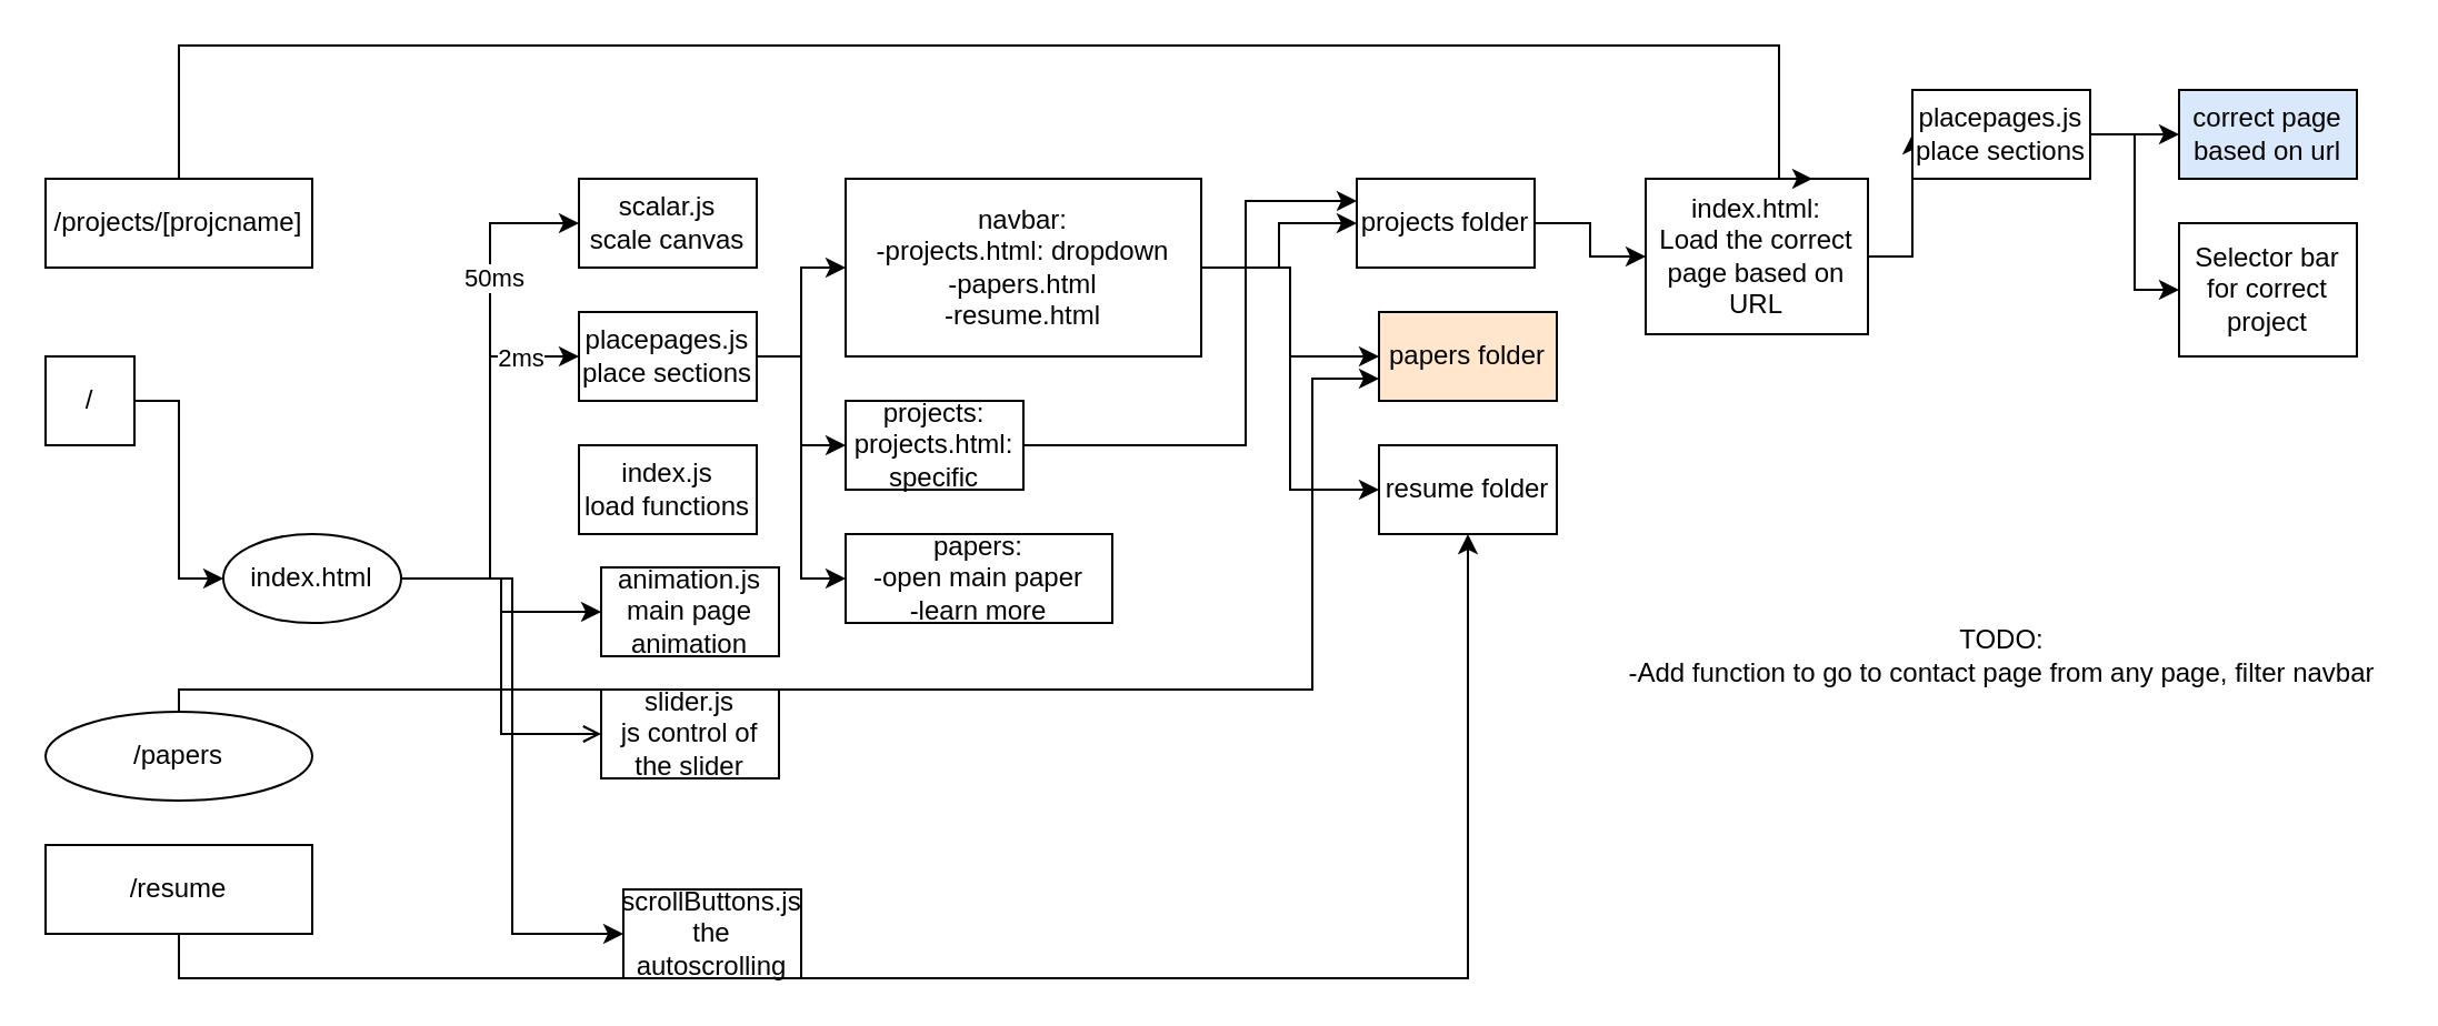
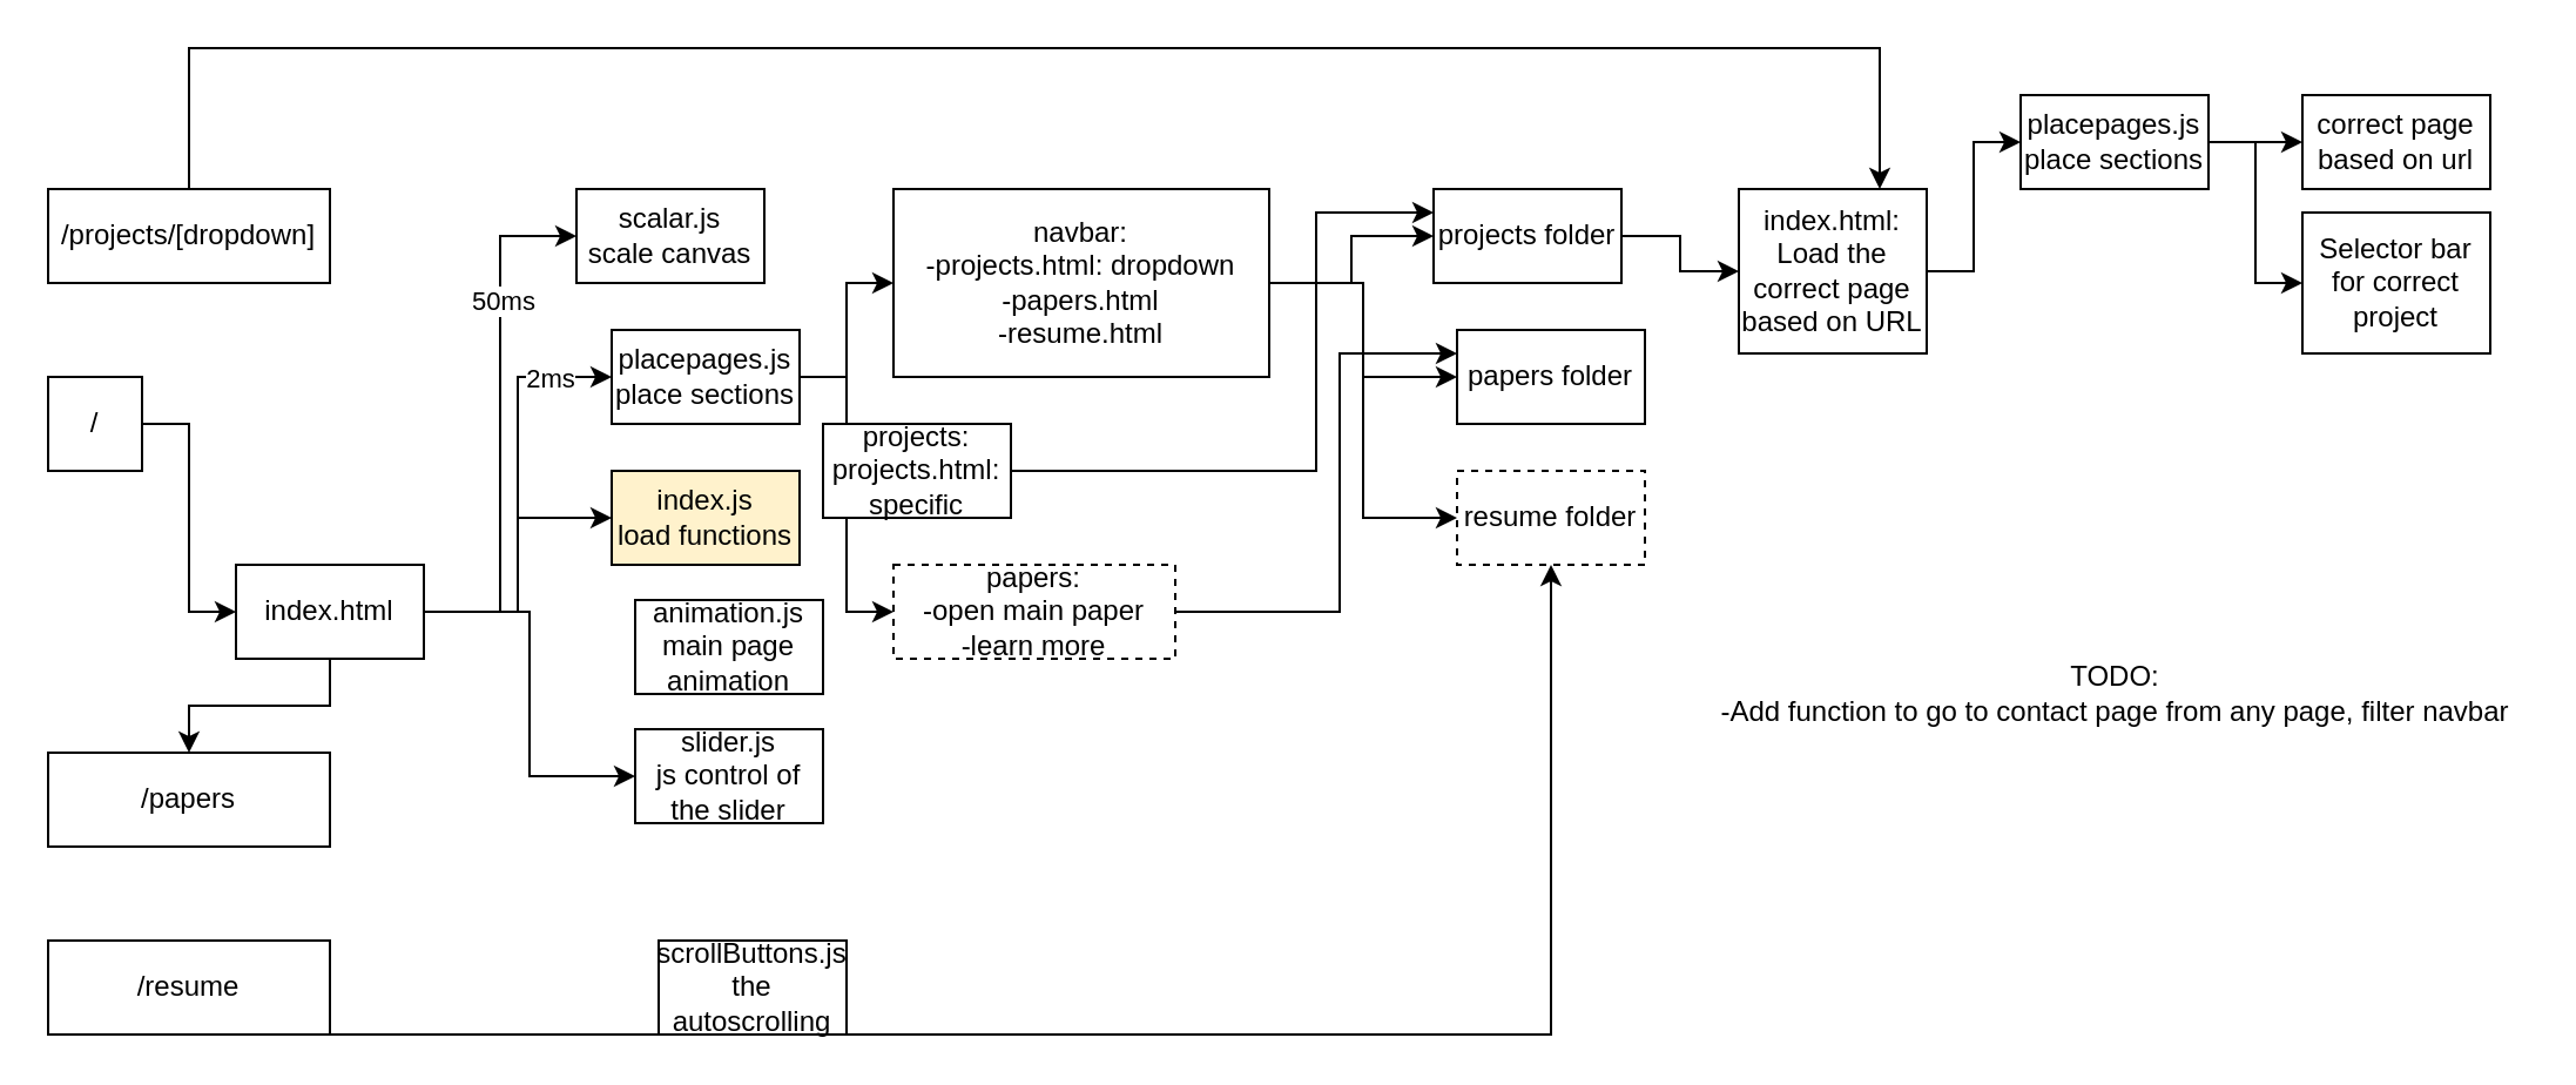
- <mxCell id="41" value="correct page based on url" style="rounded=0;whiteSpace=wrap;html=1;fillColor=#dae8fc;" vertex="1" parent="1"><mxGeometry x="980" width="80" height="40" as="geometry" y="40" /></mxCell>
+ <mxCell id="41" value="correct page based on url" style="rounded=0;whiteSpace=wrap;html=1;" vertex="1" parent="1"><mxGeometry x="980" width="80" height="40" as="geometry" y="40" /></mxCell>
- <mxCell id="37" value="/projects/[projcname]" style="rounded=0;whiteSpace=wrap;html=1;" vertex="1" parent="1"><mxGeometry x="20" y="80" width="120" height="40" as="geometry" /></mxCell>
+ <mxCell id="37" value="/projects/[dropdown]" style="rounded=0;whiteSpace=wrap;html=1;" vertex="1" parent="1"><mxGeometry x="20" y="80" width="120" height="40" as="geometry" /></mxCell>
- <mxCell id="20" value="scalar.js&lt;br&gt;scale canvas" style="rounded=0;whiteSpace=wrap;html=1;" vertex="1" parent="1"><mxGeometry x="260" y="80" width="80" height="40" as="geometry" /></mxCell>
+ <mxCell id="20" value="scalar.js&lt;br&gt;scale canvas" style="rounded=0;whiteSpace=wrap;html=1;" vertex="1" parent="1"><mxGeometry x="245" y="80" width="80" height="40" as="geometry" /></mxCell>
- <mxCell id="35" value="index.html:&lt;br&gt;Load the correct page based on URL" style="rounded=0;whiteSpace=wrap;html=1;" vertex="1" parent="1"><mxGeometry x="740" y="80" width="100" height="70" as="geometry" /></mxCell>
+ <mxCell id="35" value="index.html:&lt;br&gt;Load the correct page based on URL" style="rounded=0;whiteSpace=wrap;html=1;" vertex="1" parent="1"><mxGeometry x="740" y="80" width="80" height="70" as="geometry" /></mxCell>
- <mxCell id="42" value="Selector bar for correct project" style="rounded=0;whiteSpace=wrap;html=1;" vertex="1" parent="1"><mxGeometry x="980" y="100" width="80" height="60" as="geometry" /></mxCell>
+ <mxCell id="42" value="Selector bar for correct project" style="rounded=0;whiteSpace=wrap;html=1;" vertex="1" parent="1"><mxGeometry x="980" y="90" width="80" height="60" as="geometry" /></mxCell>
- <mxCell id="31" value="papers folder" style="rounded=0;whiteSpace=wrap;html=1;fillColor=#ffe6cc;" vertex="1" parent="1"><mxGeometry x="620" y="140" width="80" height="40" as="geometry" /></mxCell>
+ <mxCell id="31" value="papers folder" style="rounded=0;whiteSpace=wrap;html=1;" vertex="1" parent="1"><mxGeometry x="620" y="140" width="80" height="40" as="geometry" /></mxCell>
- <mxCell id="27" value="projects:&lt;br&gt;projects.html: specific" style="rounded=0;whiteSpace=wrap;html=1;" vertex="1" parent="1"><mxGeometry x="380" y="180" width="80" height="40" as="geometry" /></mxCell>
+ <mxCell id="27" value="projects:&lt;br&gt;projects.html: specific" style="rounded=0;whiteSpace=wrap;html=1;" vertex="1" parent="1"><mxGeometry x="350" y="180" width="80" height="40" as="geometry" /></mxCell>
+ <mxCell id="28" style="edgeStyle=orthogonalEdgeStyle;rounded=0;orthogonalLoop=1;jettySize=auto;html=1;entryX=0;entryY=0.25;entryDx=0;entryDy=0;" edge="1" parent="1" source="29" target="31"><mxGeometry relative="1" as="geometry"><Array as="points"><mxPoint x="570" y="260" /><mxPoint x="570" y="150" /></Array></mxGeometry></mxCell>
+ <mxCell id="3" style="edgeStyle=orthogonalEdgeStyle;rounded=0;orthogonalLoop=1;jettySize=auto;html=1;entryX=0;entryY=0.5;entryDx=0;entryDy=0;" edge="1" parent="1" source="10" target="14"><mxGeometry relative="1" as="geometry" /></mxCell>
- <mxCell id="14" value="index.js&lt;br&gt;load functions" style="rounded=0;whiteSpace=wrap;html=1;" vertex="1" parent="1"><mxGeometry x="260" y="200" width="80" height="40" as="geometry" /></mxCell>
+ <mxCell id="14" value="index.js&lt;br&gt;load functions" style="rounded=0;whiteSpace=wrap;html=1;fillColor=#fff2cc;" vertex="1" parent="1"><mxGeometry x="260" y="200" width="80" height="40" as="geometry" /></mxCell>
- <mxCell id="30" value="resume folder" style="rounded=0;whiteSpace=wrap;html=1;" vertex="1" parent="1"><mxGeometry x="620" y="200" width="80" height="40" as="geometry" /></mxCell>
+ <mxCell id="30" value="resume folder" style="rounded=0;whiteSpace=wrap;html=1;dashed=1;" vertex="1" parent="1"><mxGeometry x="620" y="200" width="80" height="40" as="geometry" /></mxCell>
- <mxCell id="10" value="index.html" style="ellipse;whiteSpace=wrap;html=1;" vertex="1" parent="1"><mxGeometry x="100" y="240" width="80" height="40" as="geometry" /></mxCell>
+ <mxCell id="10" value="index.html" style="rounded=0;whiteSpace=wrap;html=1;" vertex="1" parent="1"><mxGeometry x="100" y="240" width="80" height="40" as="geometry" /></mxCell>
- <mxCell id="29" value="papers:&lt;br&gt;-open main paper&lt;br&gt;-learn more" style="rounded=0;whiteSpace=wrap;html=1;" vertex="1" parent="1"><mxGeometry x="380" y="240" width="120" height="40" as="geometry" /></mxCell>
+ <mxCell id="29" value="papers:&lt;br&gt;-open main paper&lt;br&gt;-learn more" style="rounded=0;whiteSpace=wrap;html=1;dashed=1;" vertex="1" parent="1"><mxGeometry x="380" y="240" width="120" height="40" as="geometry" /></mxCell>
- <mxCell id="6" style="edgeStyle=orthogonalEdgeStyle;rounded=0;orthogonalLoop=1;jettySize=auto;html=1;entryX=0;entryY=0.5;entryDx=0;entryDy=0;" edge="1" parent="1" source="10" target="19"><mxGeometry relative="1" as="geometry" /></mxCell>
- <mxCell id="43" style="edgeStyle=orthogonalEdgeStyle;rounded=0;orthogonalLoop=1;jettySize=auto;html=1;entryX=0;entryY=0.75;entryDx=0;entryDy=0;" edge="1" parent="1" source="44" target="31"><mxGeometry relative="1" as="geometry"><Array as="points"><mxPoint x="80" y="310" /><mxPoint x="590" y="310" /><mxPoint x="590" y="170" /></Array></mxGeometry></mxCell>
- <mxCell id="2" style="edgeStyle=orthogonalEdgeStyle;rounded=0;orthogonalLoop=1;jettySize=auto;html=1;entryX=0;entryY=0.5;entryDx=0;entryDy=0;endArrow=open;" edge="1" parent="1" source="10" target="13"><mxGeometry relative="1" as="geometry" /></mxCell>
+ <mxCell id="2" style="edgeStyle=orthogonalEdgeStyle;rounded=0;orthogonalLoop=1;jettySize=auto;html=1;entryX=0;entryY=0.5;entryDx=0;entryDy=0;" edge="1" parent="1" source="10" target="13"><mxGeometry relative="1" as="geometry" /></mxCell>
- <mxCell id="44" value="/papers" style="ellipse;whiteSpace=wrap;html=1;" vertex="1" parent="1"><mxGeometry x="20" y="320" width="120" height="40" as="geometry" /></mxCell>
+ <mxCell id="44" value="/papers" style="rounded=0;whiteSpace=wrap;html=1;" vertex="1" parent="1"><mxGeometry x="20" y="320" width="120" height="40" as="geometry" /></mxCell>
- <mxCell id="9" style="edgeStyle=orthogonalEdgeStyle;rounded=0;orthogonalLoop=1;jettySize=auto;html=1;entryX=0;entryY=0.5;entryDx=0;entryDy=0;" edge="1" parent="1" source="10" target="21"><mxGeometry relative="1" as="geometry" /></mxCell>
+ <mxCell id="9" style="edgeStyle=orthogonalEdgeStyle;rounded=0;orthogonalLoop=1;jettySize=auto;html=1;" edge="1" parent="1" source="10" target="44"><mxGeometry relative="1" as="geometry" /></mxCell>
- <mxCell id="46" value="/resume" style="rounded=0;whiteSpace=wrap;html=1;" vertex="1" parent="1"><mxGeometry x="20" y="380" width="120" height="40" as="geometry" /></mxCell>
+ <mxCell id="46" value="/resume" style="rounded=0;whiteSpace=wrap;html=1;" vertex="1" parent="1"><mxGeometry x="20" y="400" width="120" height="40" as="geometry" /></mxCell>
